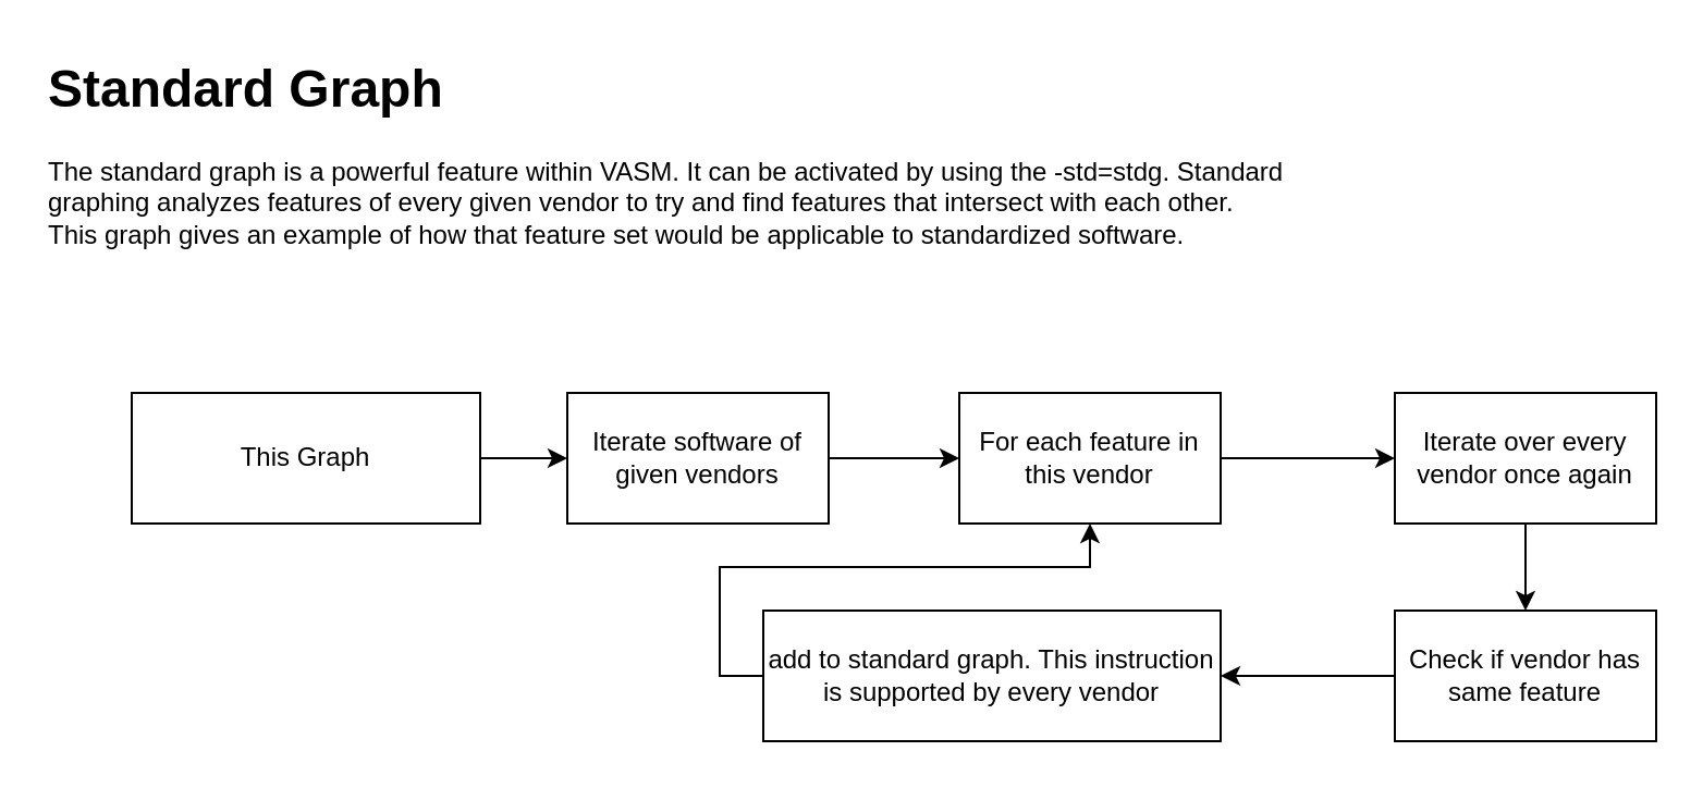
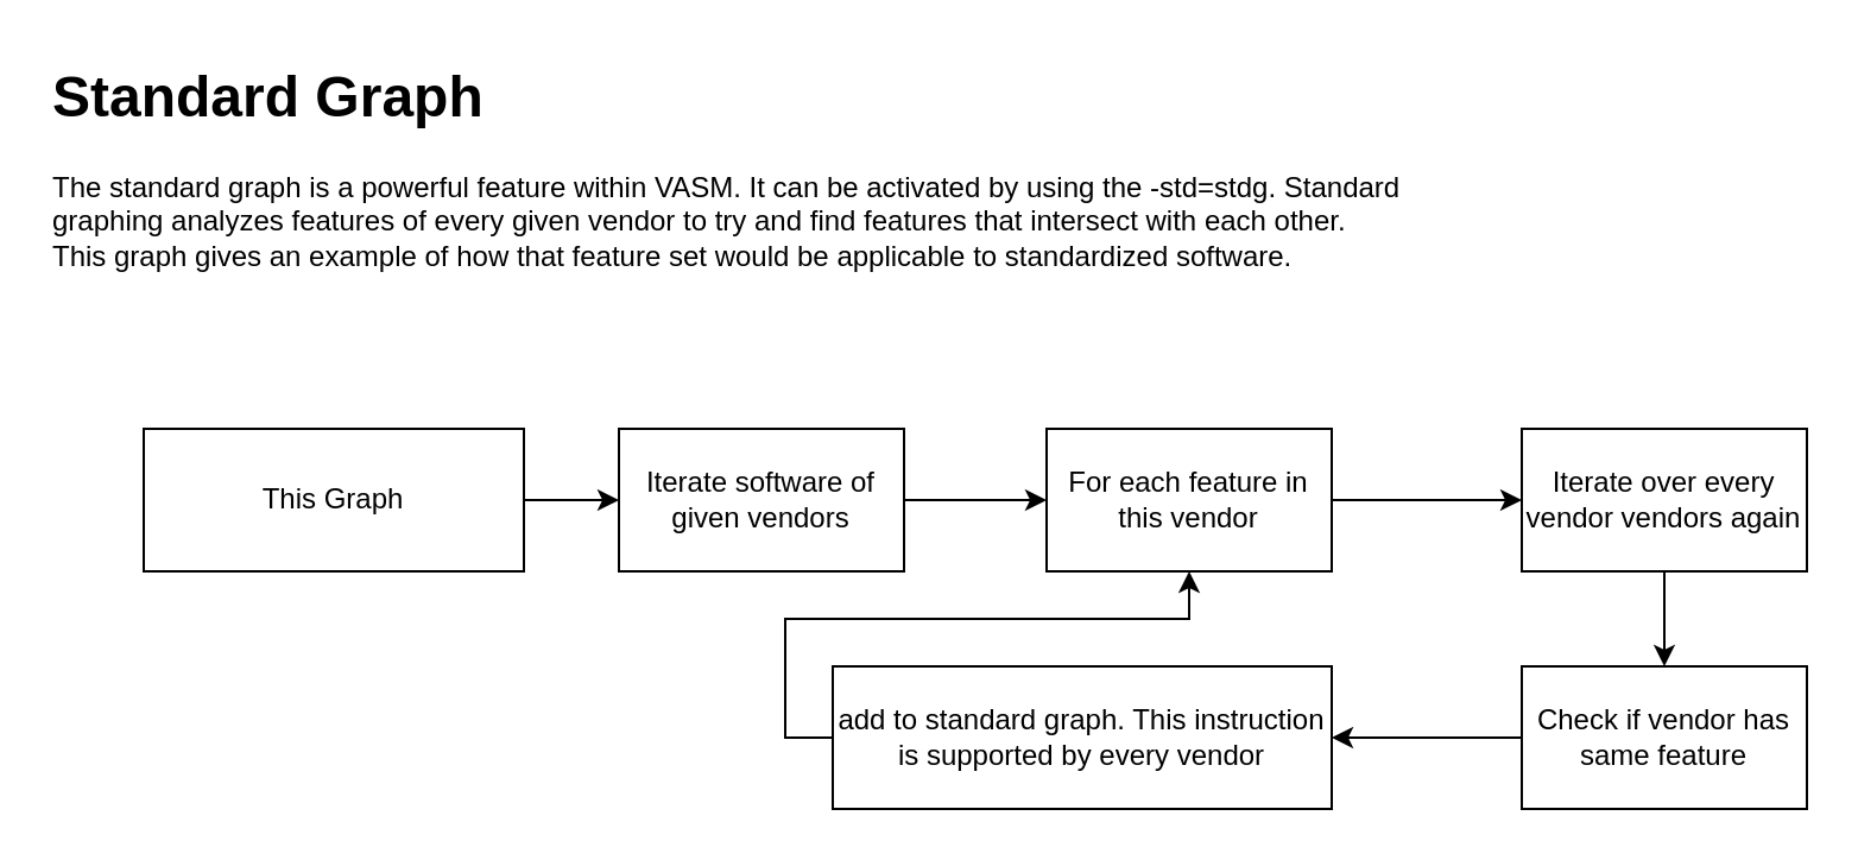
- <mxCell id="10" value="Iterate over every vendor once again" style="rounded=0;whiteSpace=wrap;html=1;" vertex="1" parent="1"><mxGeometry x="640" y="180" width="120" height="60" as="geometry" /></mxCell>
+ <mxCell id="10" value="Iterate over every vendor vendors again" style="rounded=0;whiteSpace=wrap;html=1;" vertex="1" parent="1"><mxGeometry x="640" y="180" width="120" height="60" as="geometry" /></mxCell>
